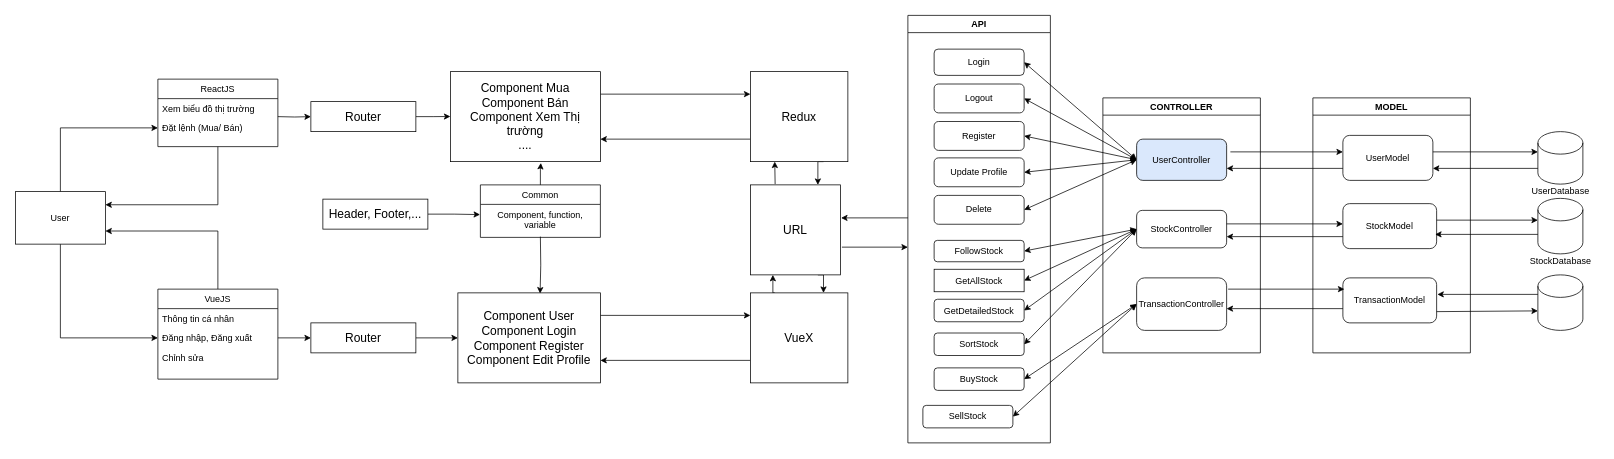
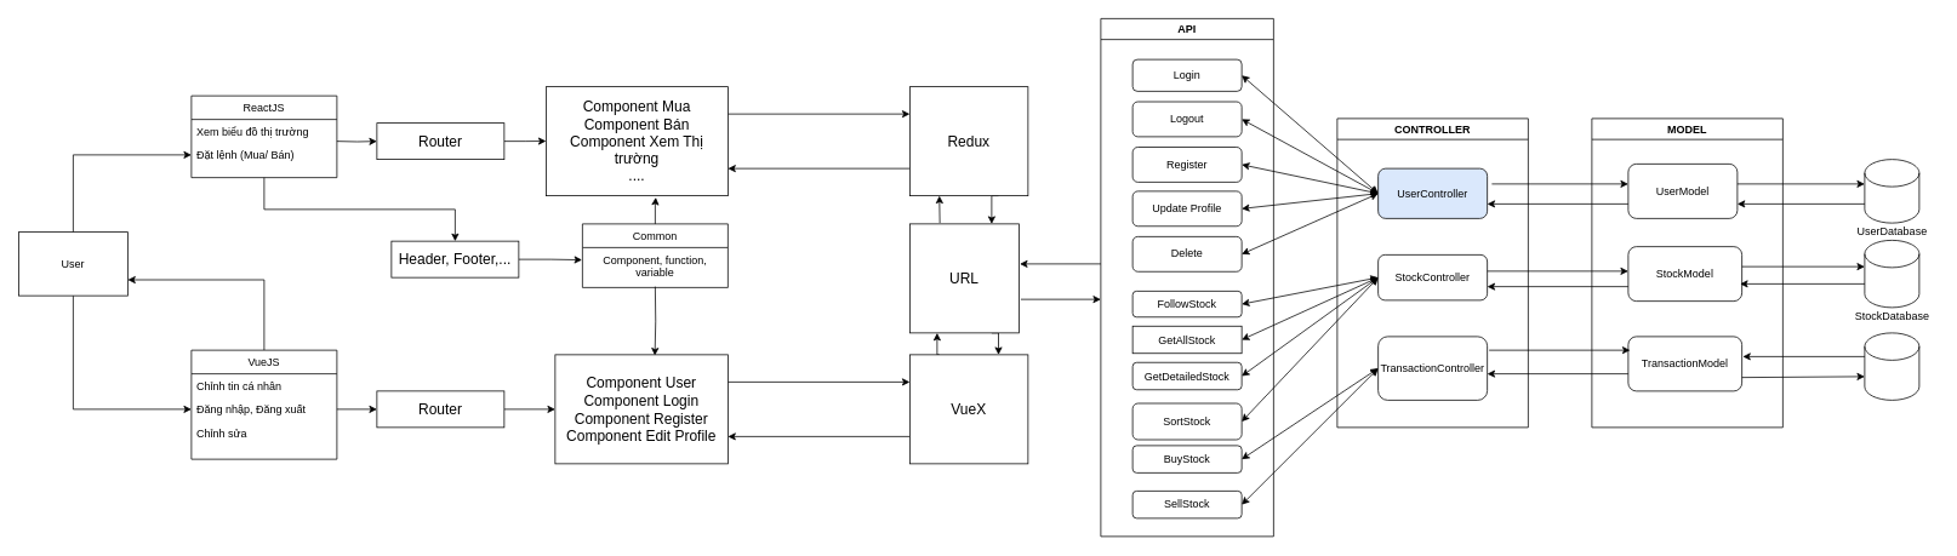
- <mxCell id="27" style="edgeStyle=orthogonalEdgeStyle;rounded=0;orthogonalLoop=1;jettySize=auto;html=1;entryX=1;entryY=0.25;entryDx=0;entryDy=0;fontSize=16;exitX=0.5;exitY=1;exitDx=0;exitDy=0;" edge="1" parent="1" source="28" target="37"><mxGeometry relative="1" as="geometry" /></mxCell>
+ <mxCell id="27" style="edgeStyle=orthogonalEdgeStyle;rounded=0;orthogonalLoop=1;jettySize=auto;html=1;fontSize=16;exitX=0.5;exitY=1;exitDx=0;exitDy=0;" edge="1" parent="1" source="28" target="44"><mxGeometry relative="1" as="geometry" /></mxCell>
- <mxCell id="40" value="Thông tin cá nhân" style="text;align=left;verticalAlign=top;spacingLeft=4;spacingRight=4;overflow=hidden;rotatable=0;points=[[0,0.5],[1,0.5]];portConstraint=eastwest;" vertex="1" parent="39"><mxGeometry y="26" width="160" height="26" as="geometry" /></mxCell>
+ <mxCell id="40" value="Chỉnh tin cá nhân" style="text;align=left;verticalAlign=top;spacingLeft=4;spacingRight=4;overflow=hidden;rotatable=0;points=[[0,0.5],[1,0.5]];portConstraint=eastwest;" vertex="1" parent="39"><mxGeometry y="26" width="160" height="26" as="geometry" /></mxCell>
- <mxCell id="24" value="SortStock" style="rounded=1;whiteSpace=wrap;html=1;" vertex="1" parent="15"><mxGeometry x="35" y="423.5" width="120" height="30" as="geometry" /></mxCell>
+ <mxCell id="24" value="SortStock" style="rounded=1;whiteSpace=wrap;html=1;" vertex="1" parent="15"><mxGeometry x="35" y="423.5" width="120" height="40" as="geometry" /></mxCell>
- <mxCell id="23" value="SellStock&lt;br&gt;" style="rounded=1;whiteSpace=wrap;html=1;" vertex="1" parent="15"><mxGeometry x="20" y="520" width="120" height="30" as="geometry" /></mxCell>
+ <mxCell id="23" value="SellStock&lt;br&gt;" style="rounded=1;whiteSpace=wrap;html=1;" vertex="1" parent="15"><mxGeometry x="35" y="520" width="120" height="30" as="geometry" /></mxCell>
